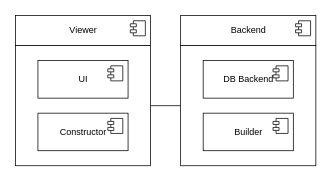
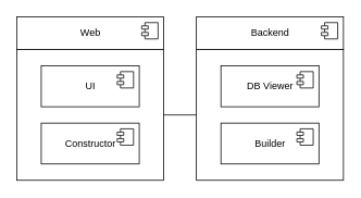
- <mxCell id="6" value="Viewer" style="html=1;dropTarget=0;" vertex="1" parent="5"><mxGeometry width="180" height="40" as="geometry" /></mxCell>
+ <mxCell id="6" value="Web" style="html=1;dropTarget=0;" vertex="1" parent="5"><mxGeometry width="180" height="40" as="geometry" /></mxCell>
- <mxCell id="13" value="DB Backend" style="html=1;dropTarget=0;" vertex="1" parent="1"><mxGeometry x="270" y="80" width="120" height="50" as="geometry" /></mxCell>
+ <mxCell id="13" value="DB Viewer" style="html=1;dropTarget=0;" vertex="1" parent="1"><mxGeometry x="270" y="80" width="120" height="50" as="geometry" /></mxCell>
